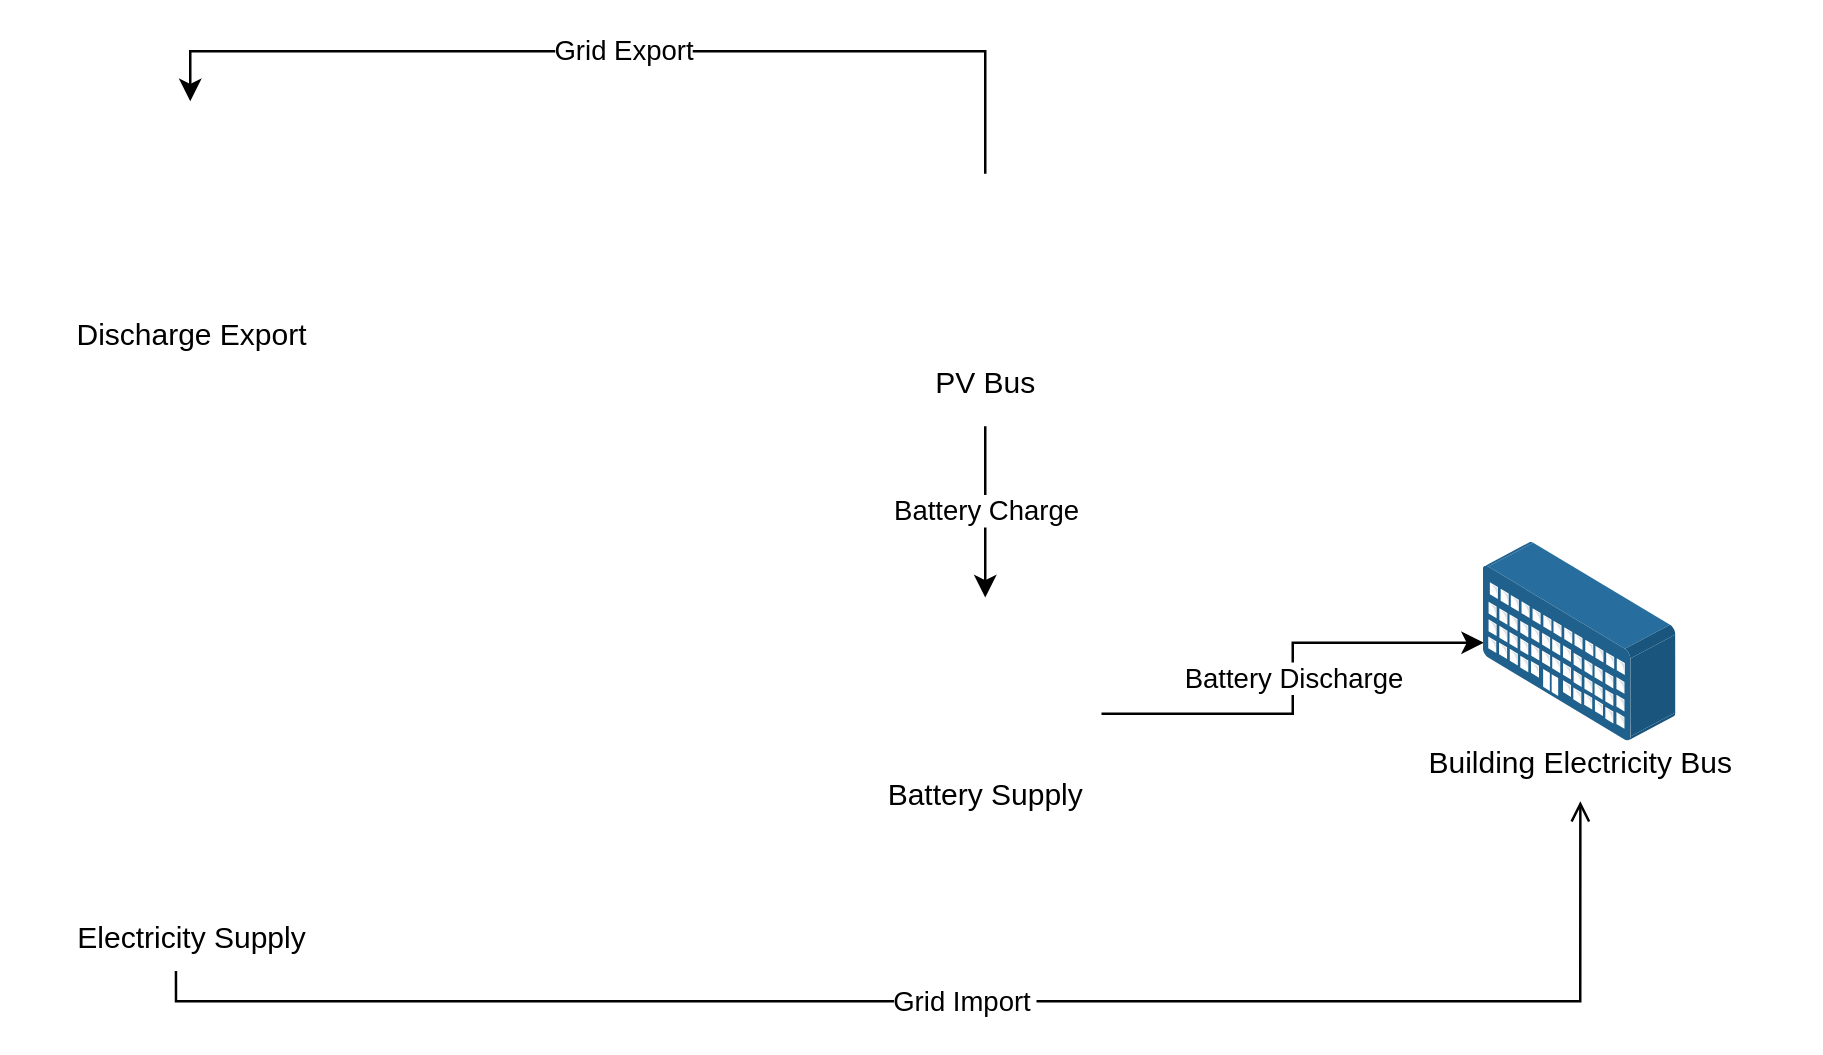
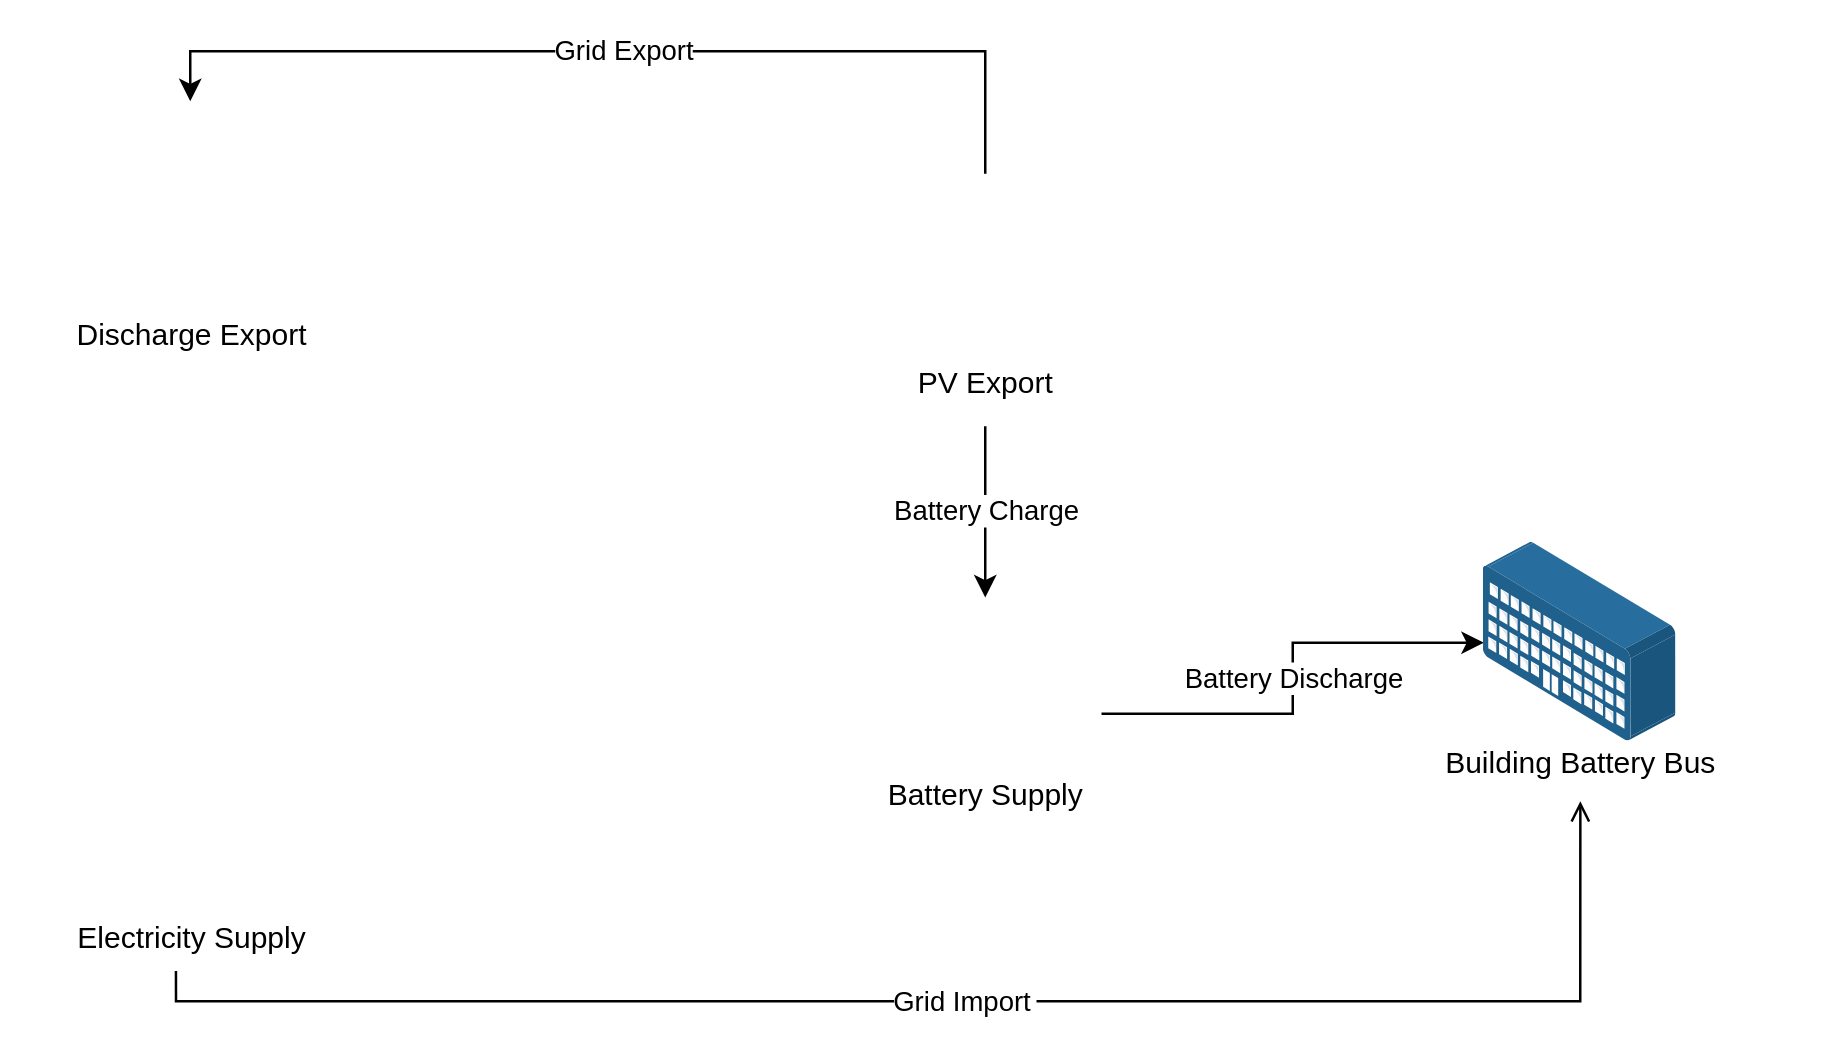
- <mxCell id="12" value="PV Bus" style="text;strokeColor=none;align=center;fillColor=none;html=1;verticalAlign=middle;whiteSpace=wrap;rounded=0;" vertex="1" parent="1"><mxGeometry x="318.5" y="136" width="150" height="34" as="geometry" /></mxCell>
+ <mxCell id="12" value="PV Export" style="text;strokeColor=none;align=center;fillColor=none;html=1;verticalAlign=middle;whiteSpace=wrap;rounded=0;" vertex="1" parent="1"><mxGeometry x="318.5" y="136" width="150" height="34" as="geometry" /></mxCell>
- <mxCell id="10" value="Building Electricity Bus" style="text;strokeColor=none;align=center;fillColor=none;html=1;verticalAlign=middle;whiteSpace=wrap;rounded=0;" vertex="1" parent="1"><mxGeometry x="556.54" y="290" width="150" height="30" as="geometry" /></mxCell>
+ <mxCell id="10" value="Building Battery Bus" style="text;strokeColor=none;align=center;fillColor=none;html=1;verticalAlign=middle;whiteSpace=wrap;rounded=0;" vertex="1" parent="1"><mxGeometry x="556.54" y="290" width="150" height="30" as="geometry" /></mxCell>
